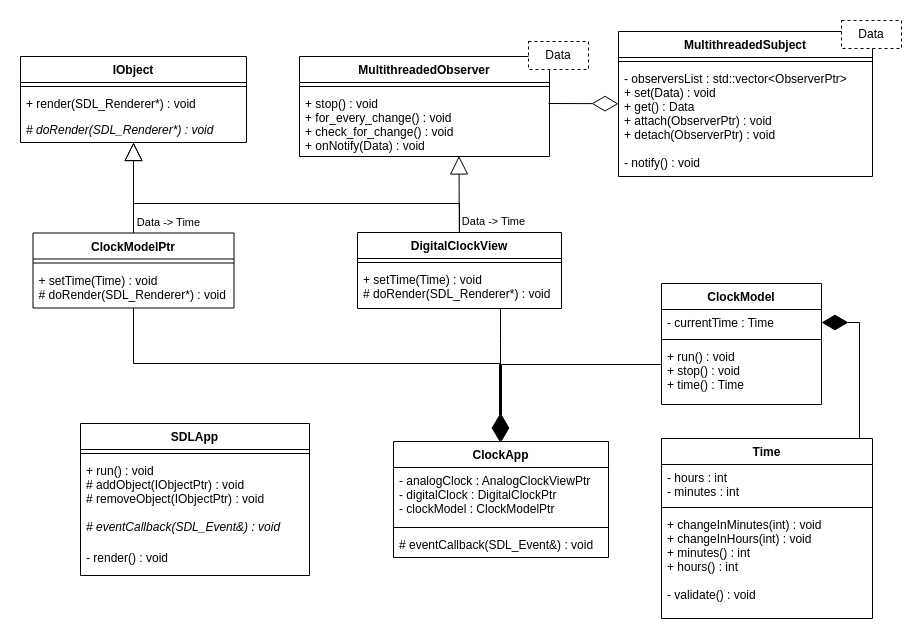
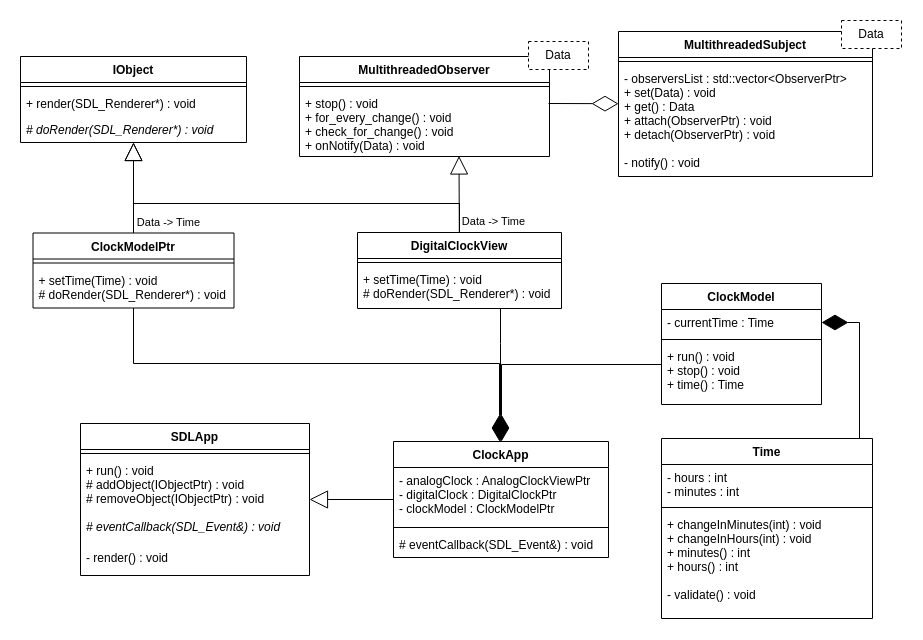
+ <mxCell id="43" value="" style="endArrow=block;endSize=16;endFill=0;html=1;rounded=0;" edge="1" parent="1" source="39" target="34"><mxGeometry width="160" relative="1" as="geometry"><mxPoint x="438" y="557" as="sourcePoint" /><mxPoint x="440" y="553" as="targetPoint" /></mxGeometry></mxCell>
